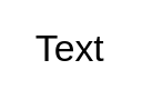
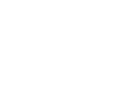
- <mxCell id="2" value="Text" style="text;html=1;strokeColor=none;fillColor=none;align=center;verticalAlign=middle;whiteSpace=wrap;rounded=0;fontSize=27;" vertex="1" parent="1"><mxGeometry x="20" y="20" width="60" height="30" as="geometry" /></mxCell>
